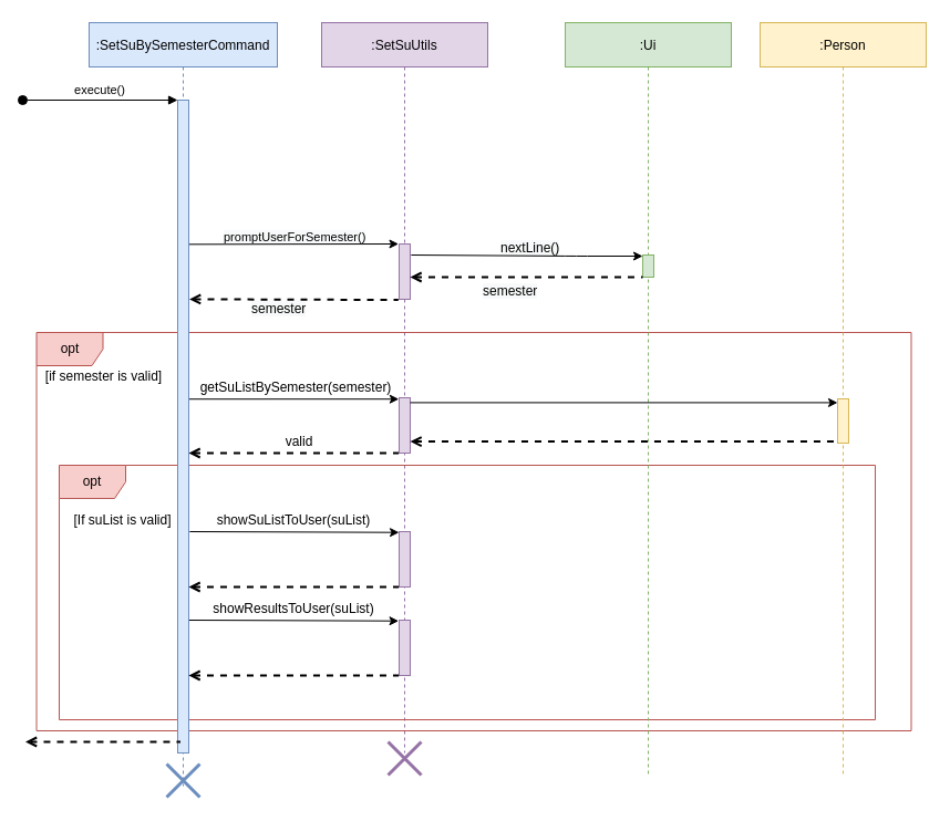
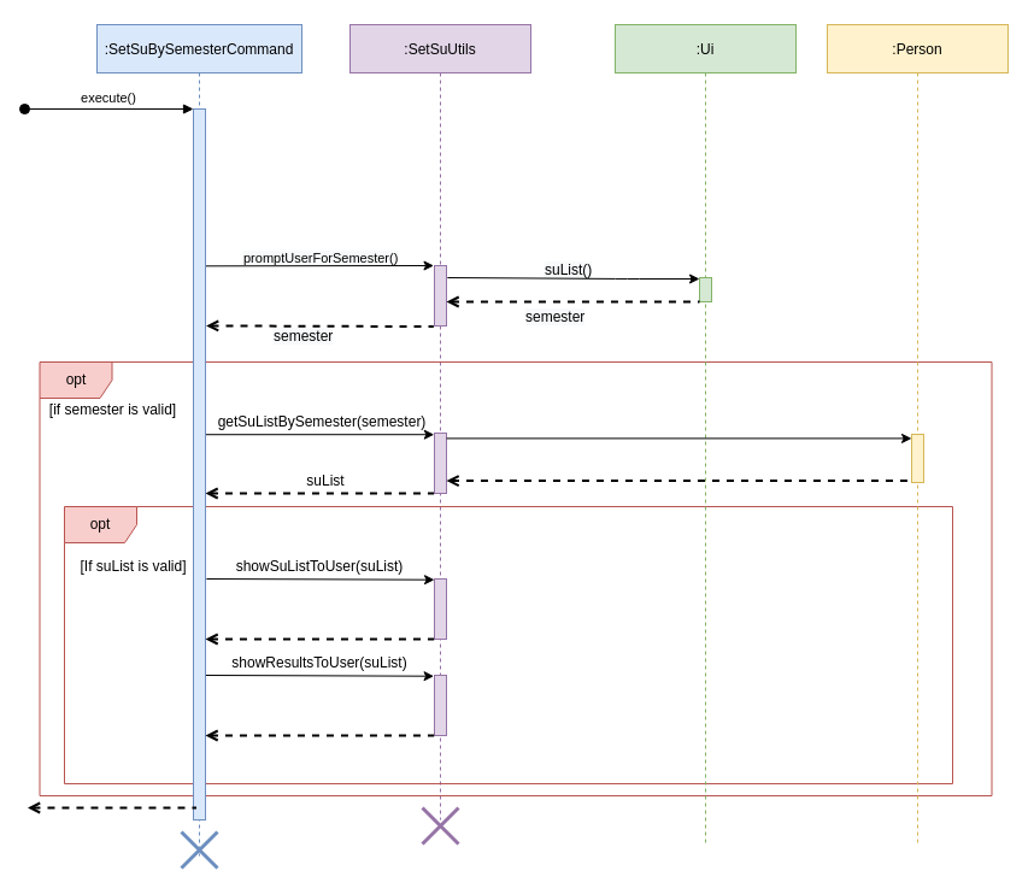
- <mxCell id="2" value="&lt;span style=&quot;color: rgb(0, 0, 0); font-family: helvetica; font-size: 12px; font-style: normal; font-weight: 400; letter-spacing: normal; text-align: center; text-indent: 0px; text-transform: none; word-spacing: 0px; background-color: rgb(248, 249, 250); display: inline; float: none;&quot;&gt;nextLine()&lt;/span&gt;" style="text;whiteSpace=wrap;html=1;" parent="1" vertex="1"><mxGeometry x="450" y="210" width="80" height="30" as="geometry" /></mxCell>
+ <mxCell id="2" value="&lt;span style=&quot;color: rgb(0, 0, 0); font-family: helvetica; font-size: 12px; font-style: normal; font-weight: 400; letter-spacing: normal; text-align: center; text-indent: 0px; text-transform: none; word-spacing: 0px; background-color: rgb(248, 249, 250); display: inline; float: none;&quot;&gt;suList()&lt;/span&gt;" style="text;whiteSpace=wrap;html=1;" parent="1" vertex="1"><mxGeometry x="450" y="210" width="80" height="30" as="geometry" /></mxCell>
- <mxCell id="12" value="valid" style="text;html=1;strokeColor=none;fillColor=none;align=center;verticalAlign=middle;whiteSpace=wrap;rounded=0;" parent="1" vertex="1"><mxGeometry x="230" y="389" width="80" height="20" as="geometry" /></mxCell>
+ <mxCell id="12" value="suList" style="text;html=1;strokeColor=none;fillColor=none;align=center;verticalAlign=middle;whiteSpace=wrap;rounded=0;" parent="1" vertex="1"><mxGeometry x="230" y="389" width="80" height="20" as="geometry" /></mxCell>
